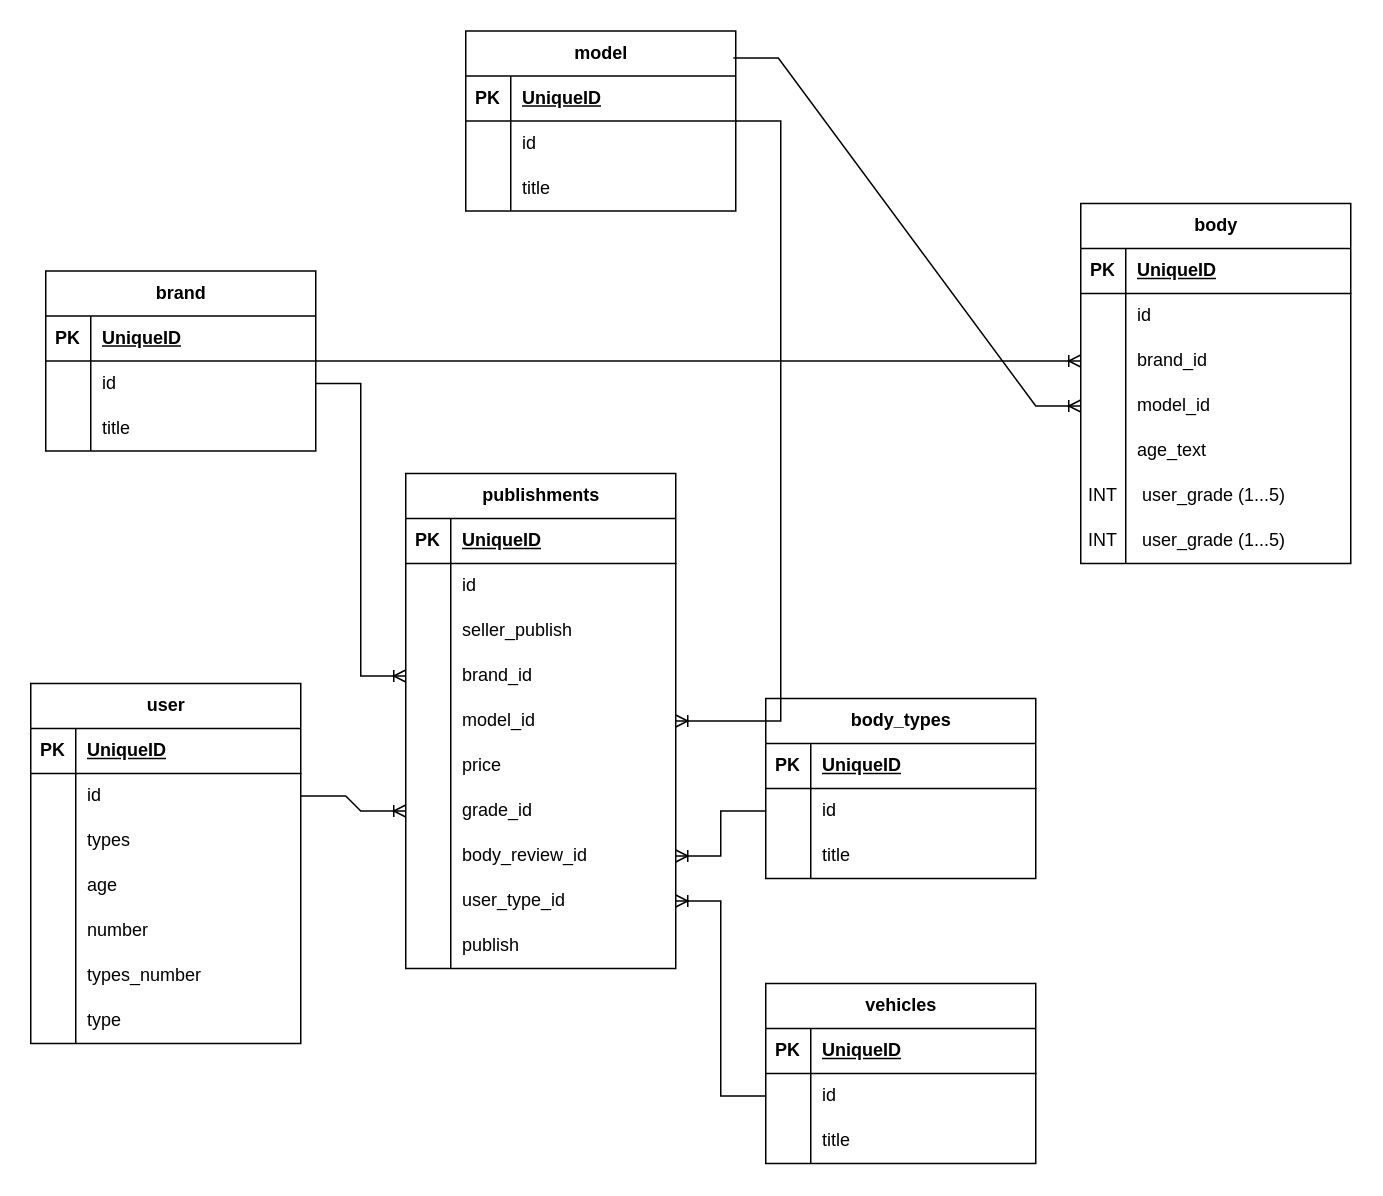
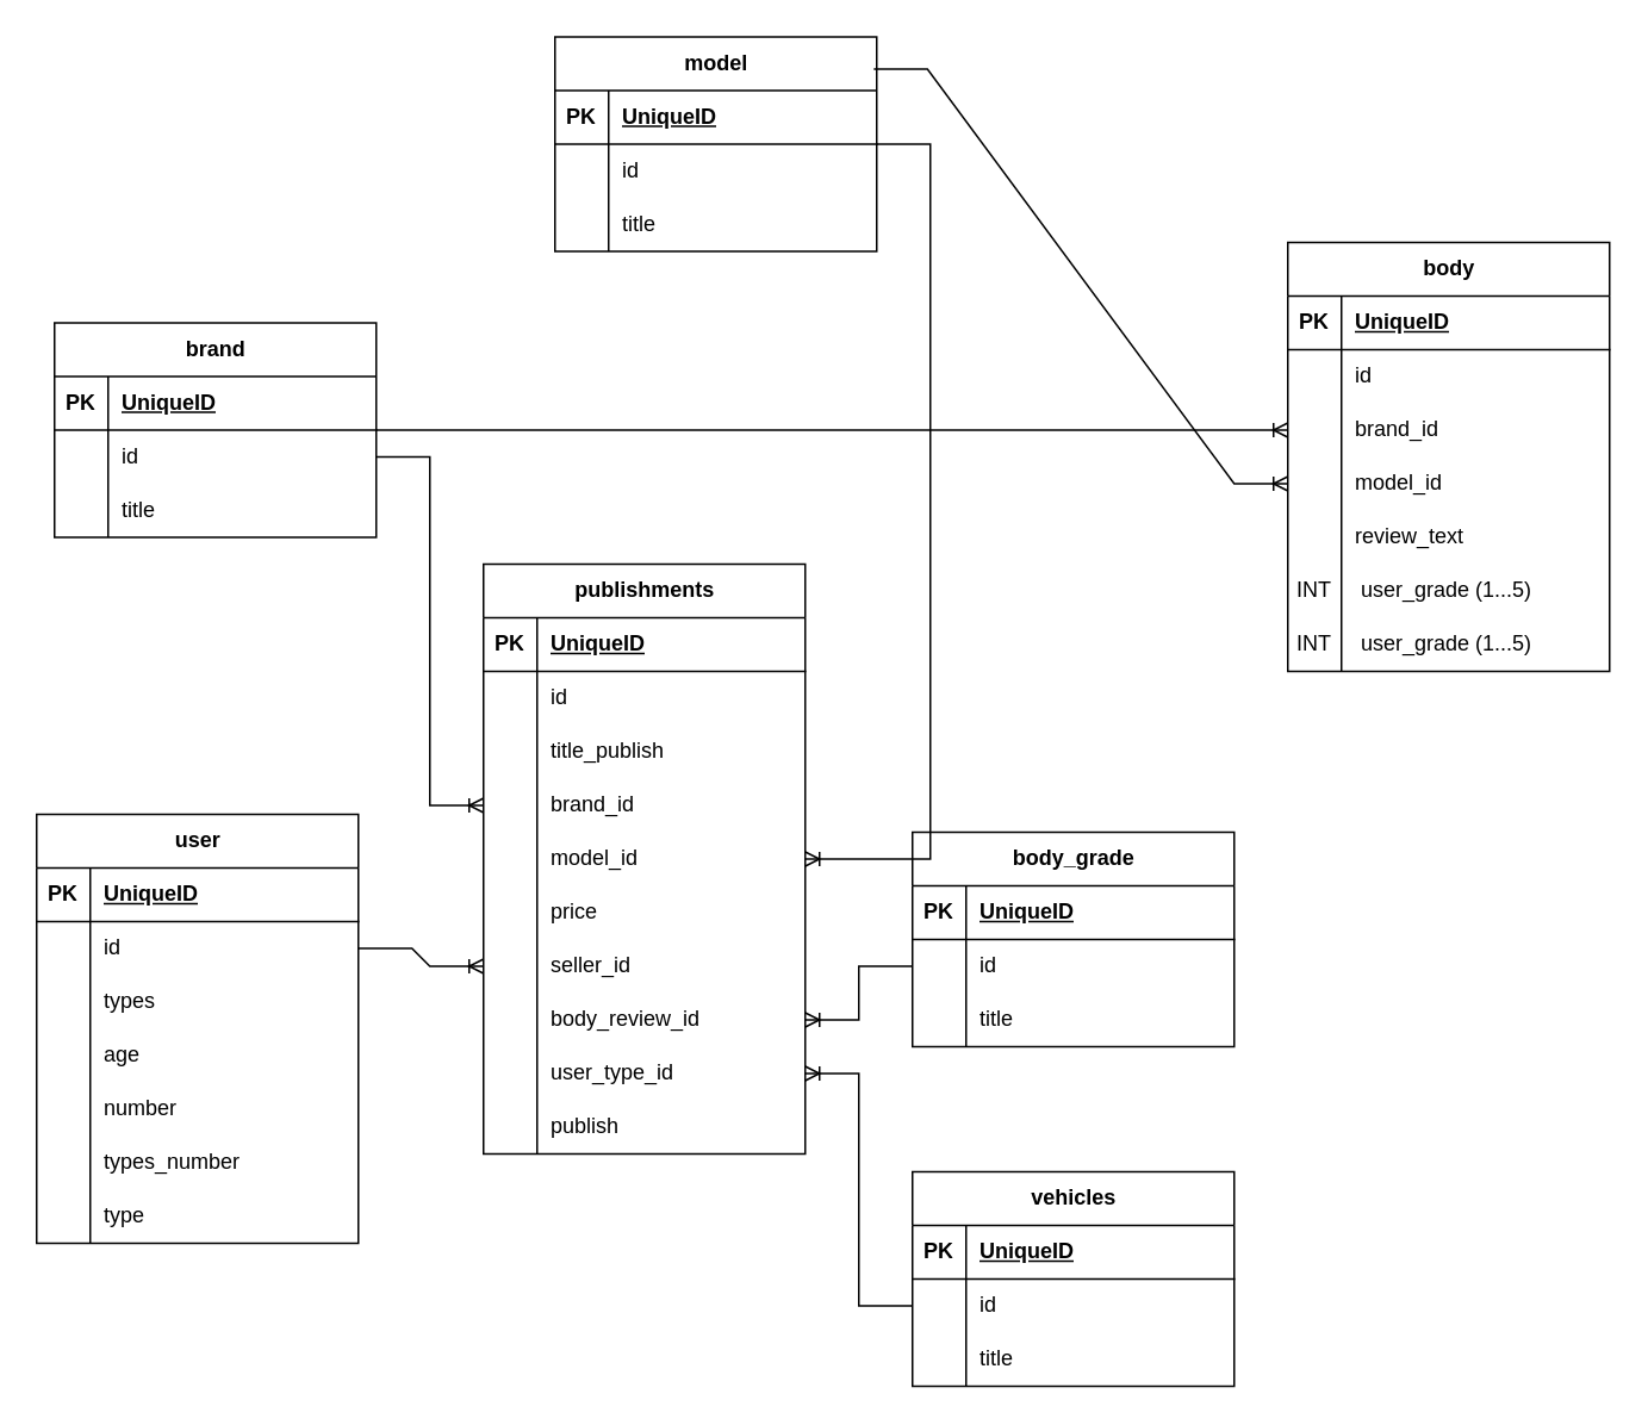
- <mxCell id="103" value="age_text" style="shape=partialRectangle;connectable=0;fillColor=none;top=0;left=0;bottom=0;right=0;align=left;spacingLeft=6;overflow=hidden;whiteSpace=wrap;html=1;" vertex="1" parent="101"><mxGeometry x="30" width="150" height="30" as="geometry"><mxRectangle width="150" height="30" as="alternateBounds" /></mxGeometry></mxCell>
+ <mxCell id="103" value="review_text" style="shape=partialRectangle;connectable=0;fillColor=none;top=0;left=0;bottom=0;right=0;align=left;spacingLeft=6;overflow=hidden;whiteSpace=wrap;html=1;" vertex="1" parent="101"><mxGeometry x="30" width="150" height="30" as="geometry"><mxRectangle width="150" height="30" as="alternateBounds" /></mxGeometry></mxCell>
- <mxCell id="33" value="seller_publish" style="shape=partialRectangle;connectable=0;fillColor=none;top=0;left=0;bottom=0;right=0;align=left;spacingLeft=6;overflow=hidden;whiteSpace=wrap;html=1;" vertex="1" parent="31"><mxGeometry x="30" width="150" height="30" as="geometry"><mxRectangle width="150" height="30" as="alternateBounds" /></mxGeometry></mxCell>
+ <mxCell id="33" value="title_publish" style="shape=partialRectangle;connectable=0;fillColor=none;top=0;left=0;bottom=0;right=0;align=left;spacingLeft=6;overflow=hidden;whiteSpace=wrap;html=1;" vertex="1" parent="31"><mxGeometry x="30" width="150" height="30" as="geometry"><mxRectangle width="150" height="30" as="alternateBounds" /></mxGeometry></mxCell>
- <mxCell id="77" value="body_types" style="shape=table;startSize=30;container=1;collapsible=1;childLayout=tableLayout;fixedRows=1;rowLines=0;fontStyle=1;align=center;resizeLast=1;html=1;" vertex="1" parent="1"><mxGeometry x="510" y="465" width="180" height="120" as="geometry" /></mxCell>
+ <mxCell id="77" value="body_grade" style="shape=table;startSize=30;container=1;collapsible=1;childLayout=tableLayout;fixedRows=1;rowLines=0;fontStyle=1;align=center;resizeLast=1;html=1;" vertex="1" parent="1"><mxGeometry x="510" y="465" width="180" height="120" as="geometry" /></mxCell>
- <mxCell id="45" value="grade_id" style="shape=partialRectangle;connectable=0;fillColor=none;top=0;left=0;bottom=0;right=0;align=left;spacingLeft=6;overflow=hidden;whiteSpace=wrap;html=1;" vertex="1" parent="43"><mxGeometry x="30" width="150" height="30" as="geometry"><mxRectangle width="150" height="30" as="alternateBounds" /></mxGeometry></mxCell>
+ <mxCell id="45" value="seller_id" style="shape=partialRectangle;connectable=0;fillColor=none;top=0;left=0;bottom=0;right=0;align=left;spacingLeft=6;overflow=hidden;whiteSpace=wrap;html=1;" vertex="1" parent="43"><mxGeometry x="30" width="150" height="30" as="geometry"><mxRectangle width="150" height="30" as="alternateBounds" /></mxGeometry></mxCell>
